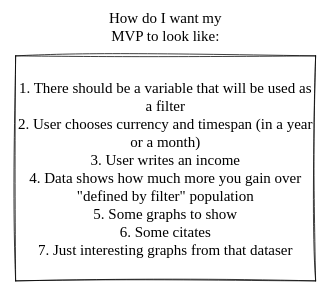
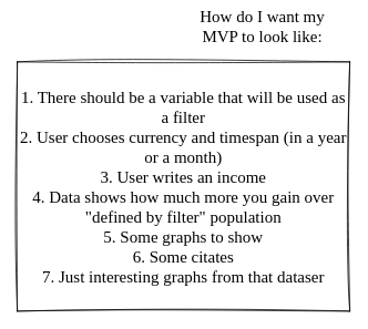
- <mxCell id="3" value="How do I want my MVP to look like:" style="text;html=1;strokeColor=none;fillColor=none;align=center;verticalAlign=middle;whiteSpace=wrap;rounded=0;sketch=1;hachureGap=4;jiggle=2;curveFitting=1;fontFamily=Architects Daughter;fontSource=https%3A%2F%2Ffonts.googleapis.com%2Fcss%3Ffamily%3DArchitects%2BDaughter;fontSize=20;" vertex="1" parent="1"><mxGeometry x="121" y="20" width="198" height="30" as="geometry" /></mxCell>
+ <mxCell id="3" value="How do I want my MVP to look like:" style="text;html=1;strokeColor=none;fillColor=none;align=center;verticalAlign=middle;whiteSpace=wrap;rounded=0;sketch=1;hachureGap=4;jiggle=2;curveFitting=1;fontFamily=Architects Daughter;fontSource=https%3A%2F%2Ffonts.googleapis.com%2Fcss%3Ffamily%3DArchitects%2BDaughter;fontSize=20;" vertex="1" parent="1"><mxGeometry x="216" y="15" width="198" height="30" as="geometry" /></mxCell>
